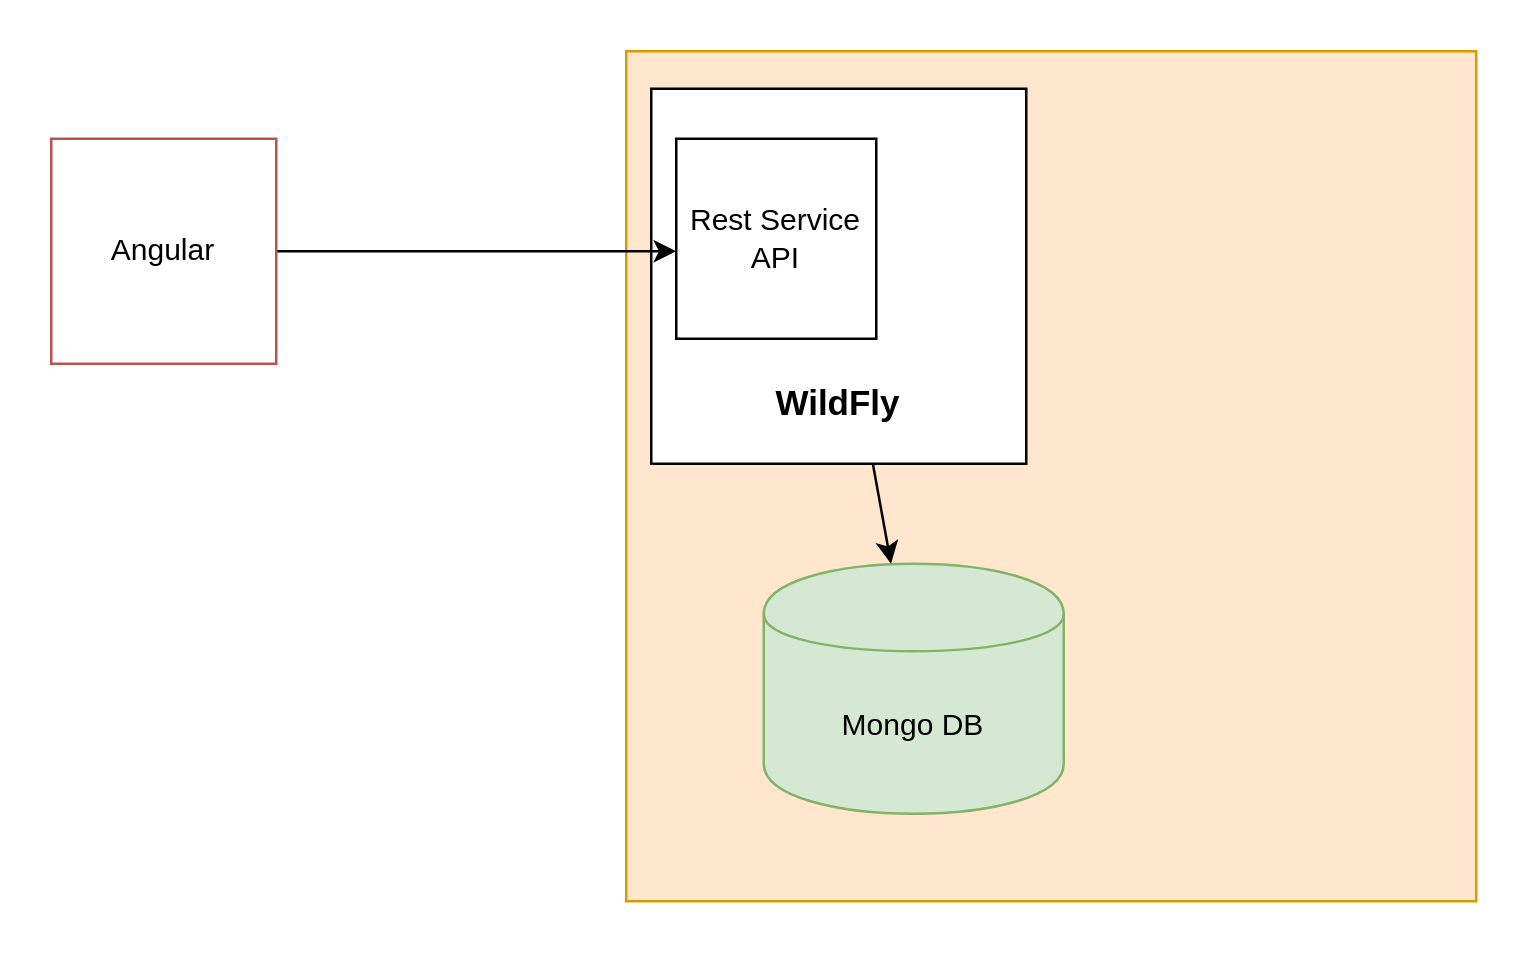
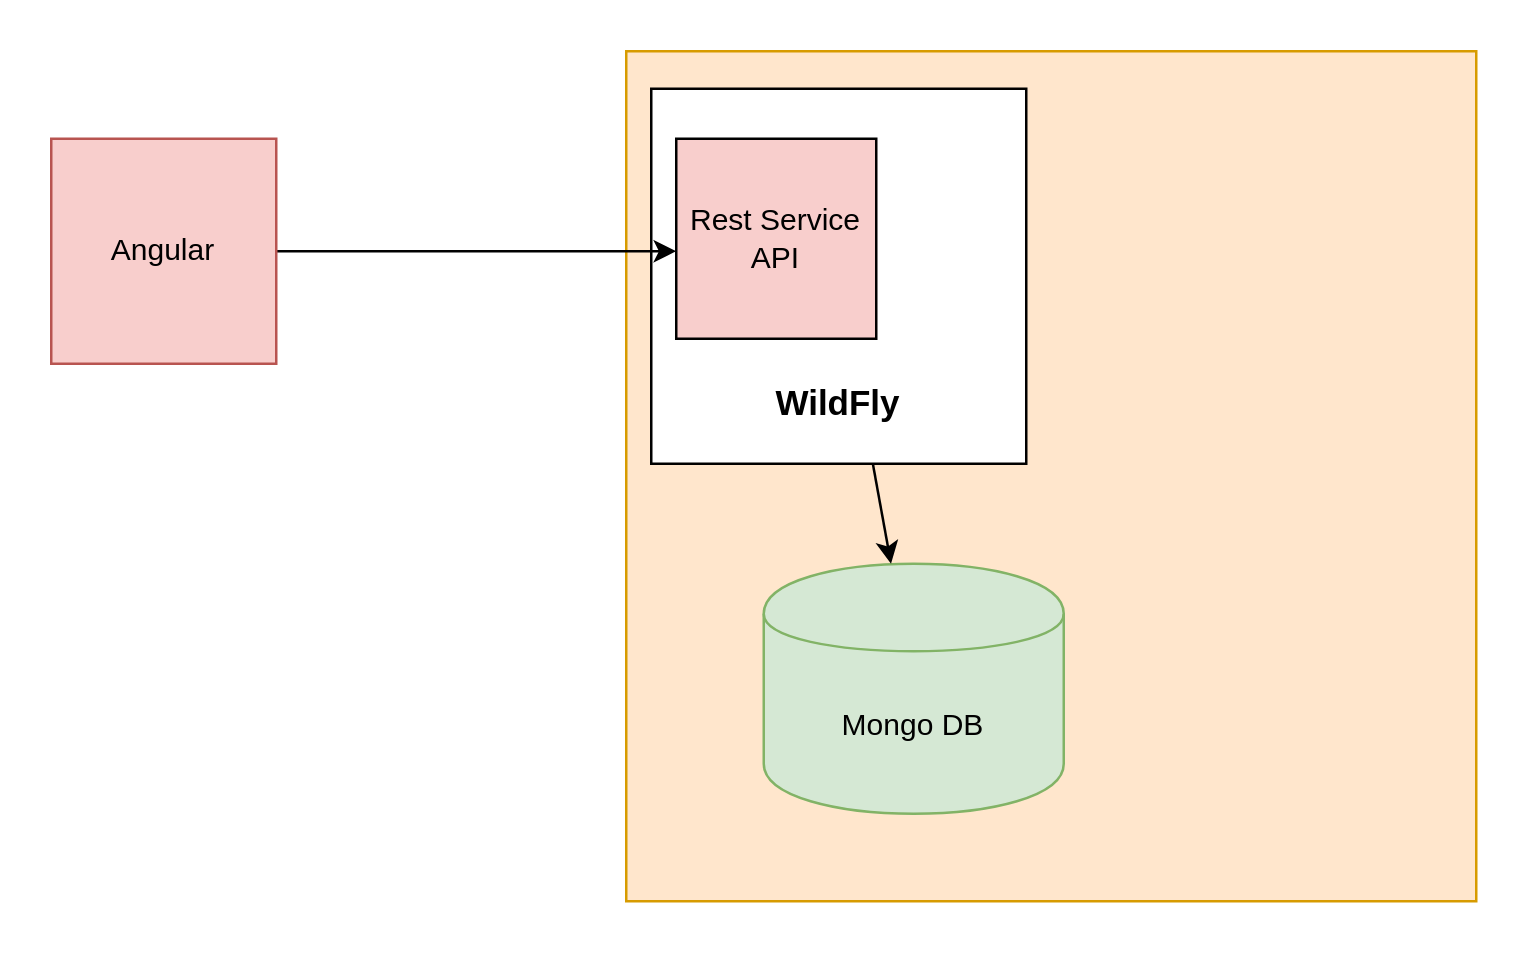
- <mxCell id="6" value="Rest Service API" style="whiteSpace=wrap;html=1;aspect=fixed;" parent="1" vertex="1"><mxGeometry x="270" y="55" width="80" height="80" as="geometry" /></mxCell>
+ <mxCell id="6" value="Rest Service API" style="whiteSpace=wrap;html=1;aspect=fixed;fillColor=#f8cecc;" parent="1" vertex="1"><mxGeometry x="270" y="55" width="80" height="80" as="geometry" /></mxCell>
- <mxCell id="5" value="Angular" style="whiteSpace=wrap;html=1;aspect=fixed;fillColor=#ffffff;strokeColor=#b85450;" parent="1" vertex="1"><mxGeometry x="20" y="55" width="90" height="90" as="geometry" /></mxCell>
+ <mxCell id="5" value="Angular" style="whiteSpace=wrap;html=1;aspect=fixed;fillColor=#f8cecc;strokeColor=#b85450;" parent="1" vertex="1"><mxGeometry x="20" y="55" width="90" height="90" as="geometry" /></mxCell>
